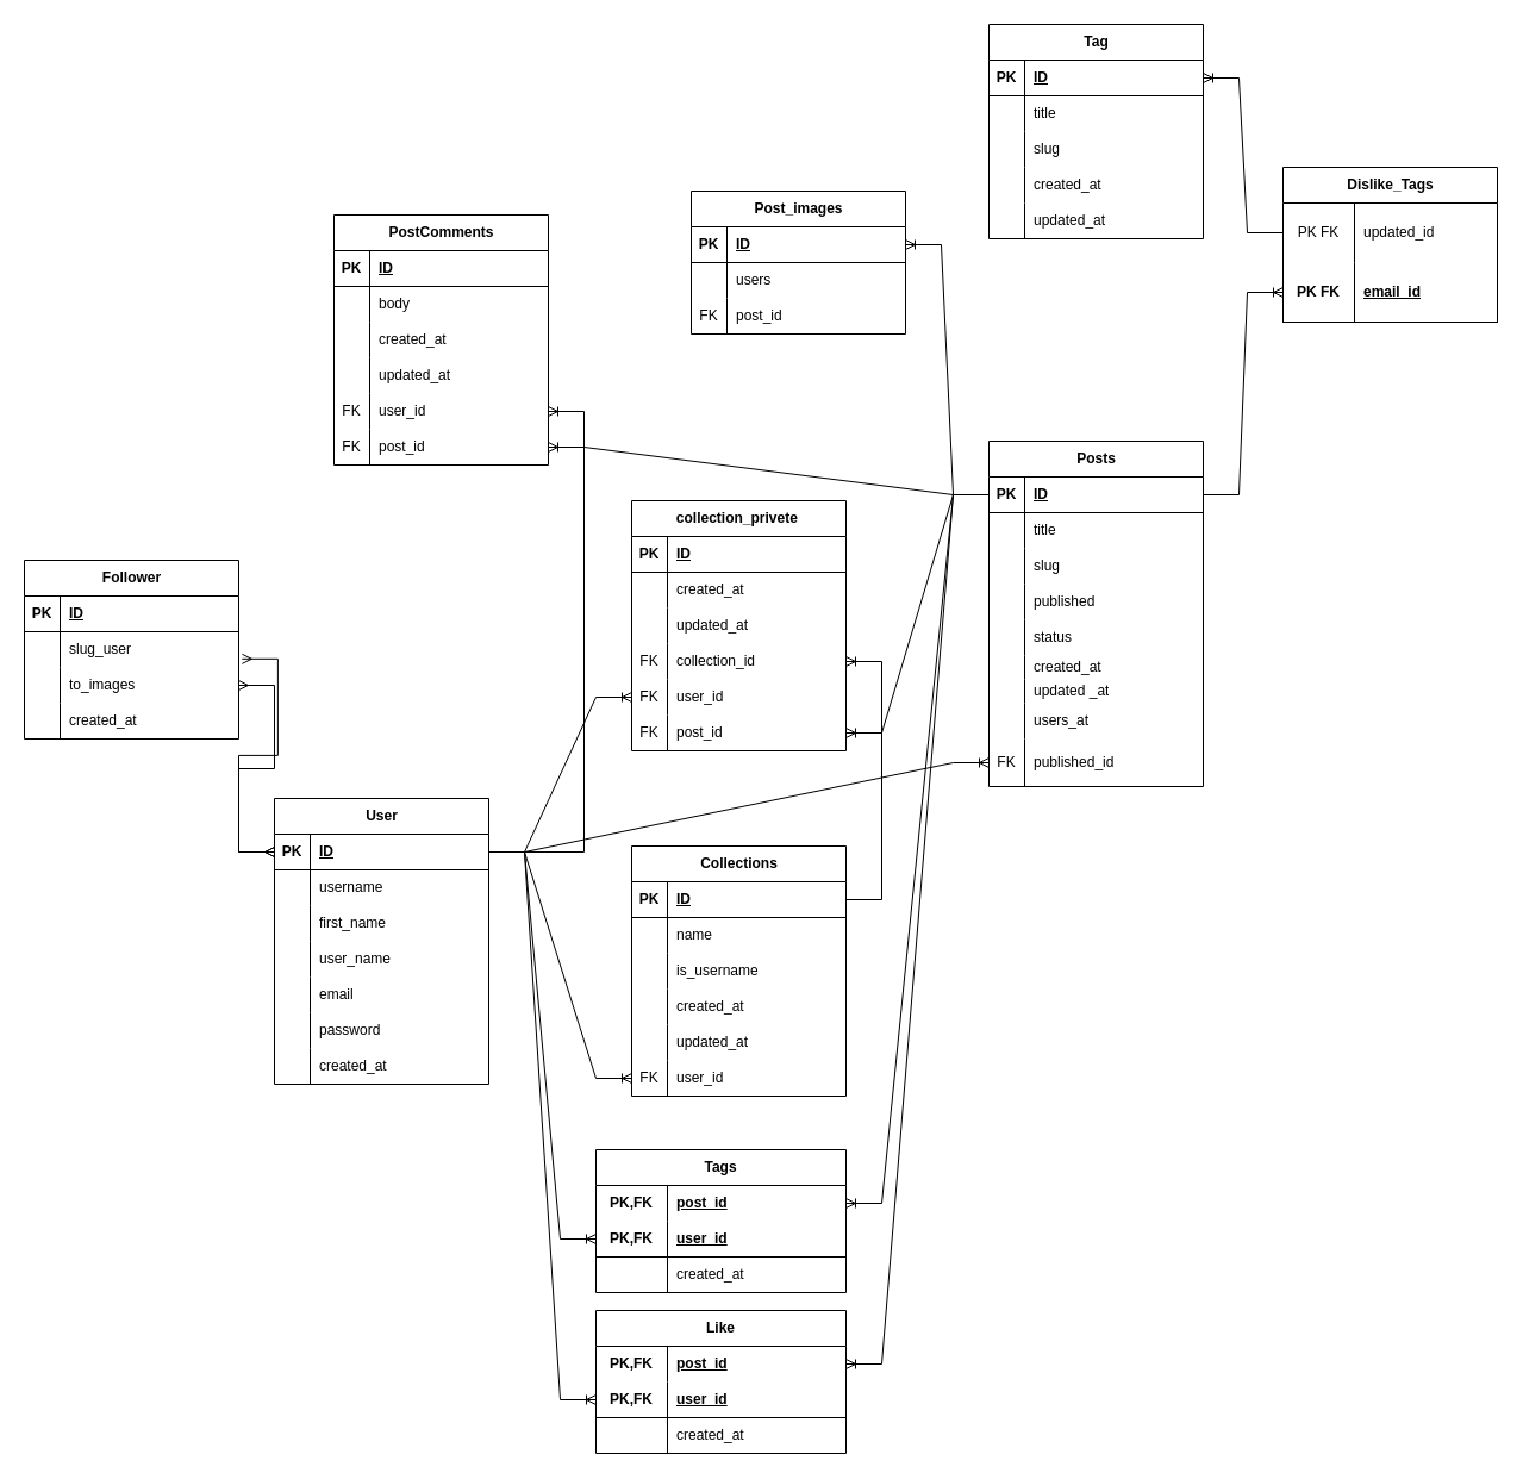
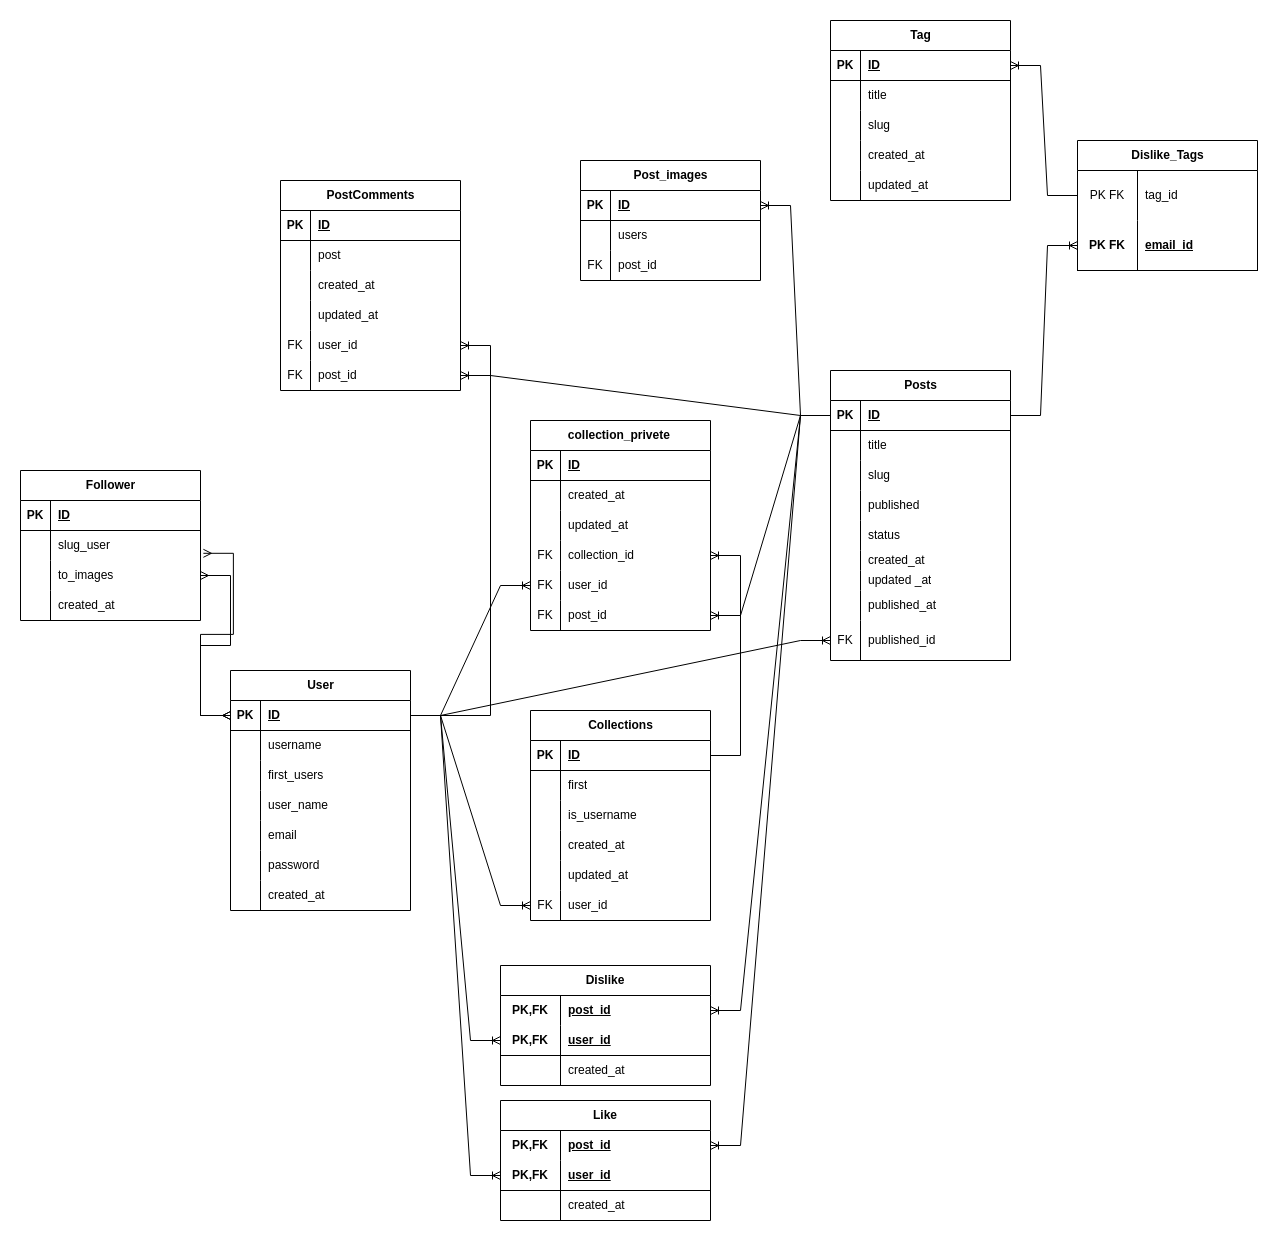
- <mxCell id="172" value="updated_id" style="shape=partialRectangle;connectable=0;fillColor=none;top=0;left=0;bottom=0;right=0;align=left;spacingLeft=6;overflow=hidden;whiteSpace=wrap;html=1;" parent="170" vertex="1"><mxGeometry x="60" width="120" height="50" as="geometry"><mxRectangle width="120" height="50" as="alternateBounds" /></mxGeometry></mxCell>
+ <mxCell id="172" value="tag_id" style="shape=partialRectangle;connectable=0;fillColor=none;top=0;left=0;bottom=0;right=0;align=left;spacingLeft=6;overflow=hidden;whiteSpace=wrap;html=1;" parent="170" vertex="1"><mxGeometry x="60" width="120" height="50" as="geometry"><mxRectangle width="120" height="50" as="alternateBounds" /></mxGeometry></mxCell>
- <mxCell id="74" value="body" style="shape=partialRectangle;connectable=0;fillColor=none;top=0;left=0;bottom=0;right=0;align=left;spacingLeft=6;overflow=hidden;whiteSpace=wrap;html=1;" parent="72" vertex="1"><mxGeometry x="30" width="150" height="30" as="geometry"><mxRectangle width="150" height="30" as="alternateBounds" /></mxGeometry></mxCell>
+ <mxCell id="74" value="post" style="shape=partialRectangle;connectable=0;fillColor=none;top=0;left=0;bottom=0;right=0;align=left;spacingLeft=6;overflow=hidden;whiteSpace=wrap;html=1;" parent="72" vertex="1"><mxGeometry x="30" width="150" height="30" as="geometry"><mxRectangle width="150" height="30" as="alternateBounds" /></mxGeometry></mxCell>
- <mxCell id="26" value="users_at" style="shape=partialRectangle;connectable=0;fillColor=none;top=0;left=0;bottom=0;right=0;align=left;spacingLeft=6;overflow=hidden;whiteSpace=wrap;html=1;" parent="24" vertex="1"><mxGeometry x="30" width="150" height="30" as="geometry"><mxRectangle width="150" height="30" as="alternateBounds" /></mxGeometry></mxCell>
+ <mxCell id="26" value="published_at" style="shape=partialRectangle;connectable=0;fillColor=none;top=0;left=0;bottom=0;right=0;align=left;spacingLeft=6;overflow=hidden;whiteSpace=wrap;html=1;" parent="24" vertex="1"><mxGeometry x="30" width="150" height="30" as="geometry"><mxRectangle width="150" height="30" as="alternateBounds" /></mxGeometry></mxCell>
- <mxCell id="39" value="first_name" style="shape=partialRectangle;connectable=0;fillColor=none;top=0;left=0;bottom=0;right=0;align=left;spacingLeft=6;overflow=hidden;whiteSpace=wrap;html=1;" parent="37" vertex="1"><mxGeometry x="30" width="150" height="30" as="geometry"><mxRectangle width="150" height="30" as="alternateBounds" /></mxGeometry></mxCell>
+ <mxCell id="39" value="first_users" style="shape=partialRectangle;connectable=0;fillColor=none;top=0;left=0;bottom=0;right=0;align=left;spacingLeft=6;overflow=hidden;whiteSpace=wrap;html=1;" parent="37" vertex="1"><mxGeometry x="30" width="150" height="30" as="geometry"><mxRectangle width="150" height="30" as="alternateBounds" /></mxGeometry></mxCell>
- <mxCell id="136" value="name" style="shape=partialRectangle;connectable=0;fillColor=none;top=0;left=0;bottom=0;right=0;align=left;spacingLeft=6;overflow=hidden;whiteSpace=wrap;html=1;" parent="134" vertex="1"><mxGeometry x="30" width="150" height="30" as="geometry"><mxRectangle width="150" height="30" as="alternateBounds" /></mxGeometry></mxCell>
+ <mxCell id="136" value="first" style="shape=partialRectangle;connectable=0;fillColor=none;top=0;left=0;bottom=0;right=0;align=left;spacingLeft=6;overflow=hidden;whiteSpace=wrap;html=1;" parent="134" vertex="1"><mxGeometry x="30" width="150" height="30" as="geometry"><mxRectangle width="150" height="30" as="alternateBounds" /></mxGeometry></mxCell>
- <mxCell id="97" value="Tags" style="shape=table;startSize=30;container=1;collapsible=1;childLayout=tableLayout;fixedRows=1;rowLines=0;fontStyle=1;align=center;resizeLast=1;html=1;whiteSpace=wrap;" parent="1" vertex="1"><mxGeometry x="500" y="965" width="210" height="120" as="geometry" /></mxCell>
+ <mxCell id="97" value="Dislike" style="shape=table;startSize=30;container=1;collapsible=1;childLayout=tableLayout;fixedRows=1;rowLines=0;fontStyle=1;align=center;resizeLast=1;html=1;whiteSpace=wrap;" parent="1" vertex="1"><mxGeometry x="500" y="965" width="210" height="120" as="geometry" /></mxCell>
